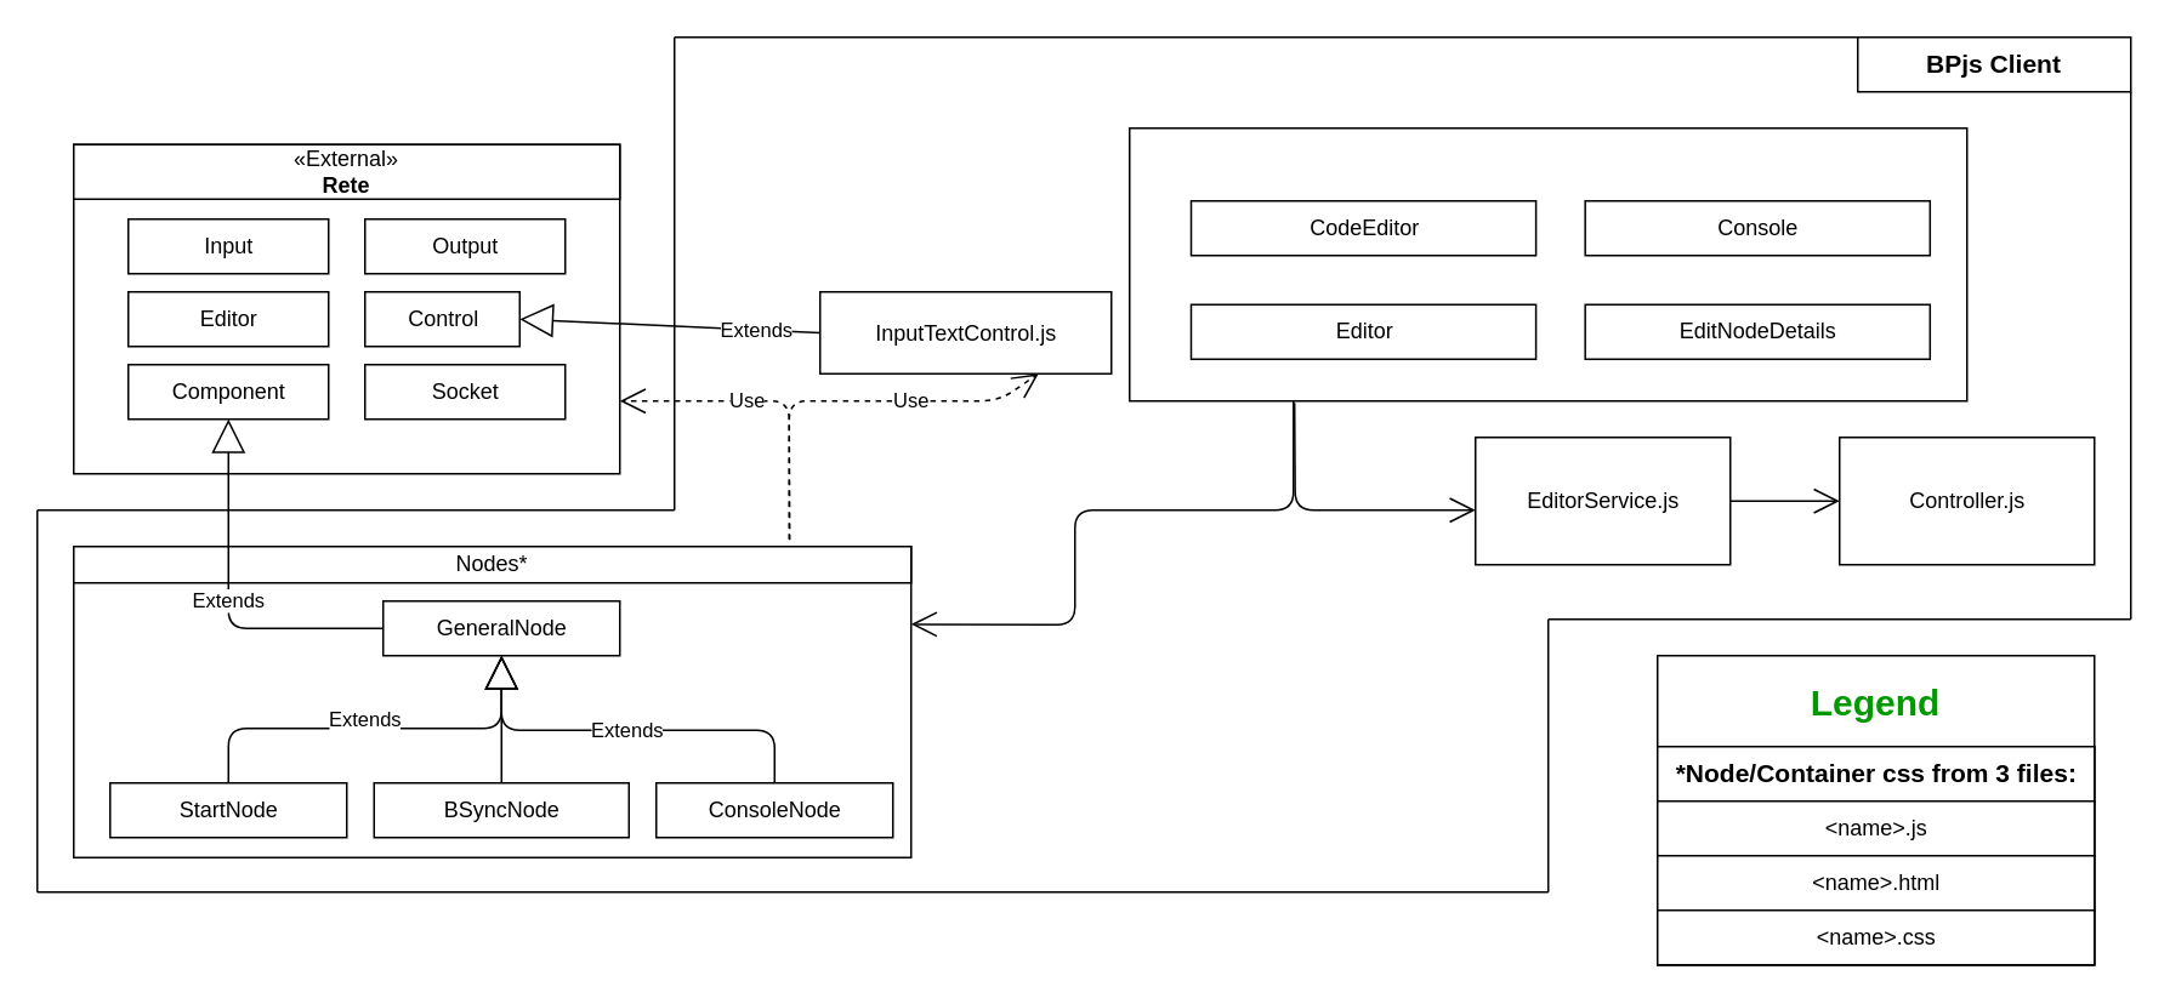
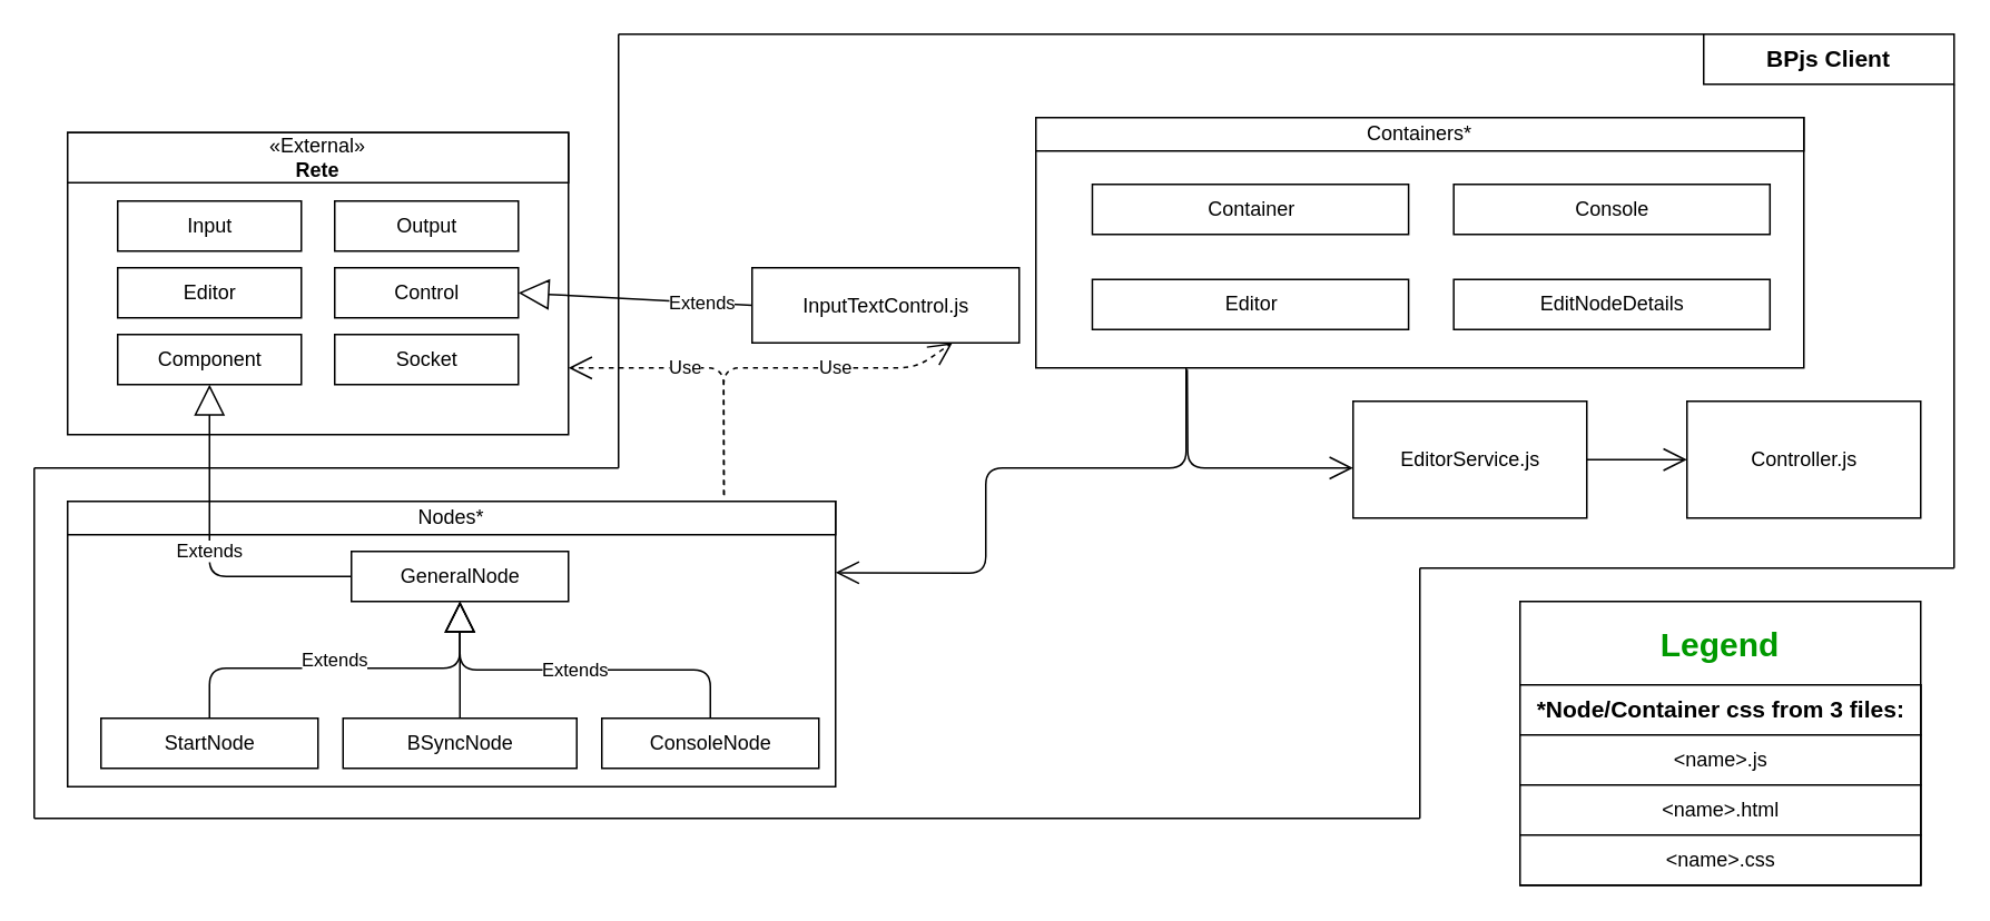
+ <mxCell id="8" value="Containers*" style="rounded=0;whiteSpace=wrap;html=1;" parent="6" vertex="1"><mxGeometry width="460" height="20" as="geometry" /></mxCell>
- <mxCell id="10" value="CodeEditor" style="html=1;" parent="6" vertex="1"><mxGeometry x="33.826" y="40" width="189.412" height="30" as="geometry" /></mxCell>
+ <mxCell id="10" value="Container" style="html=1;" parent="6" vertex="1"><mxGeometry x="33.826" y="40" width="189.412" height="30" as="geometry" /></mxCell>
- <mxCell id="29" value="Control" style="html=1;" parent="24" vertex="1"><mxGeometry x="160" y="81" width="85" height="30" as="geometry" /></mxCell>
+ <mxCell id="29" value="Control" style="html=1;" parent="24" vertex="1"><mxGeometry x="160" y="81" width="110" height="30" as="geometry" /></mxCell>
